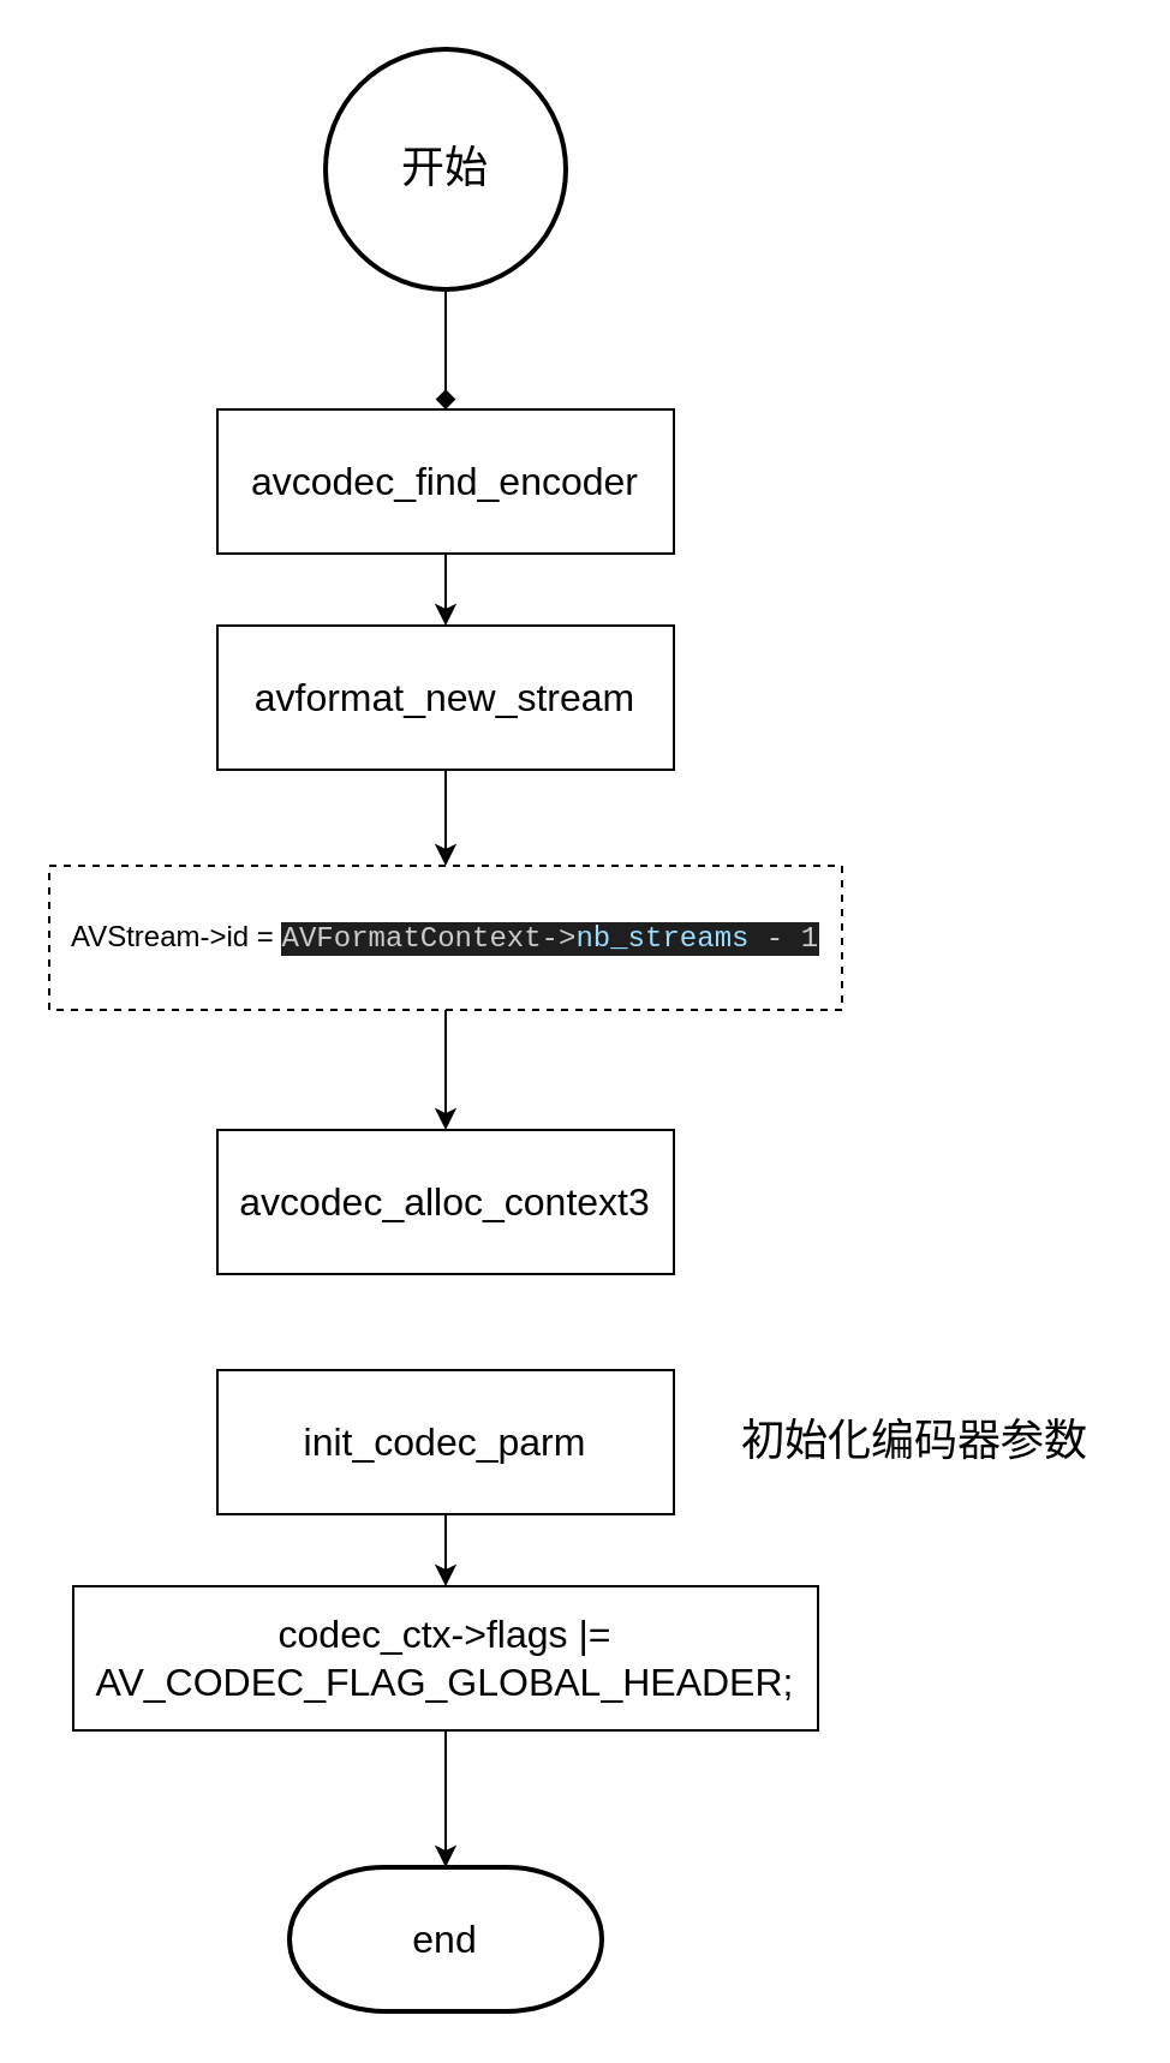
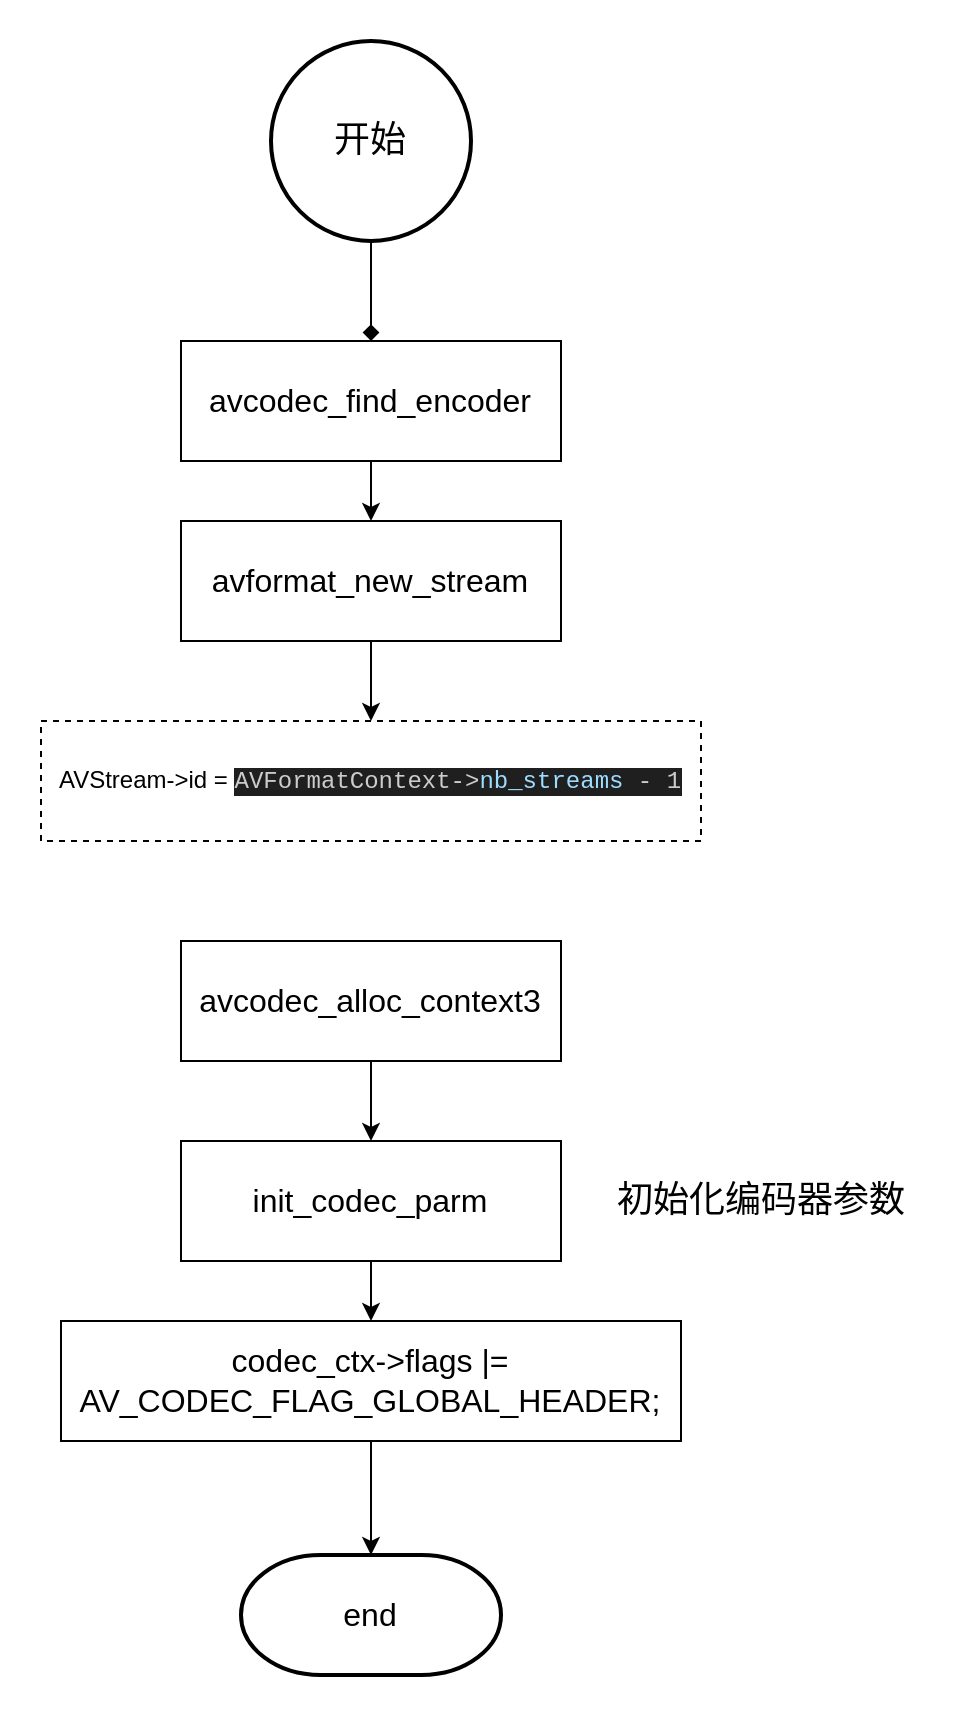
- <mxCell id="16" style="edgeStyle=orthogonalEdgeStyle;rounded=0;orthogonalLoop=1;jettySize=auto;html=1;exitX=0.5;exitY=1;exitDx=0;exitDy=0;entryX=0.5;entryY=0;entryDx=0;entryDy=0;" parent="1" source="17" target="9" edge="1"><mxGeometry relative="1" as="geometry" /></mxCell>
+ <mxCell id="8" style="edgeStyle=orthogonalEdgeStyle;rounded=0;orthogonalLoop=1;jettySize=auto;html=1;exitX=0.5;exitY=1;exitDx=0;exitDy=0;entryX=0.5;entryY=0;entryDx=0;entryDy=0;" parent="1" source="9" target="11" edge="1"><mxGeometry relative="1" as="geometry" /></mxCell>
